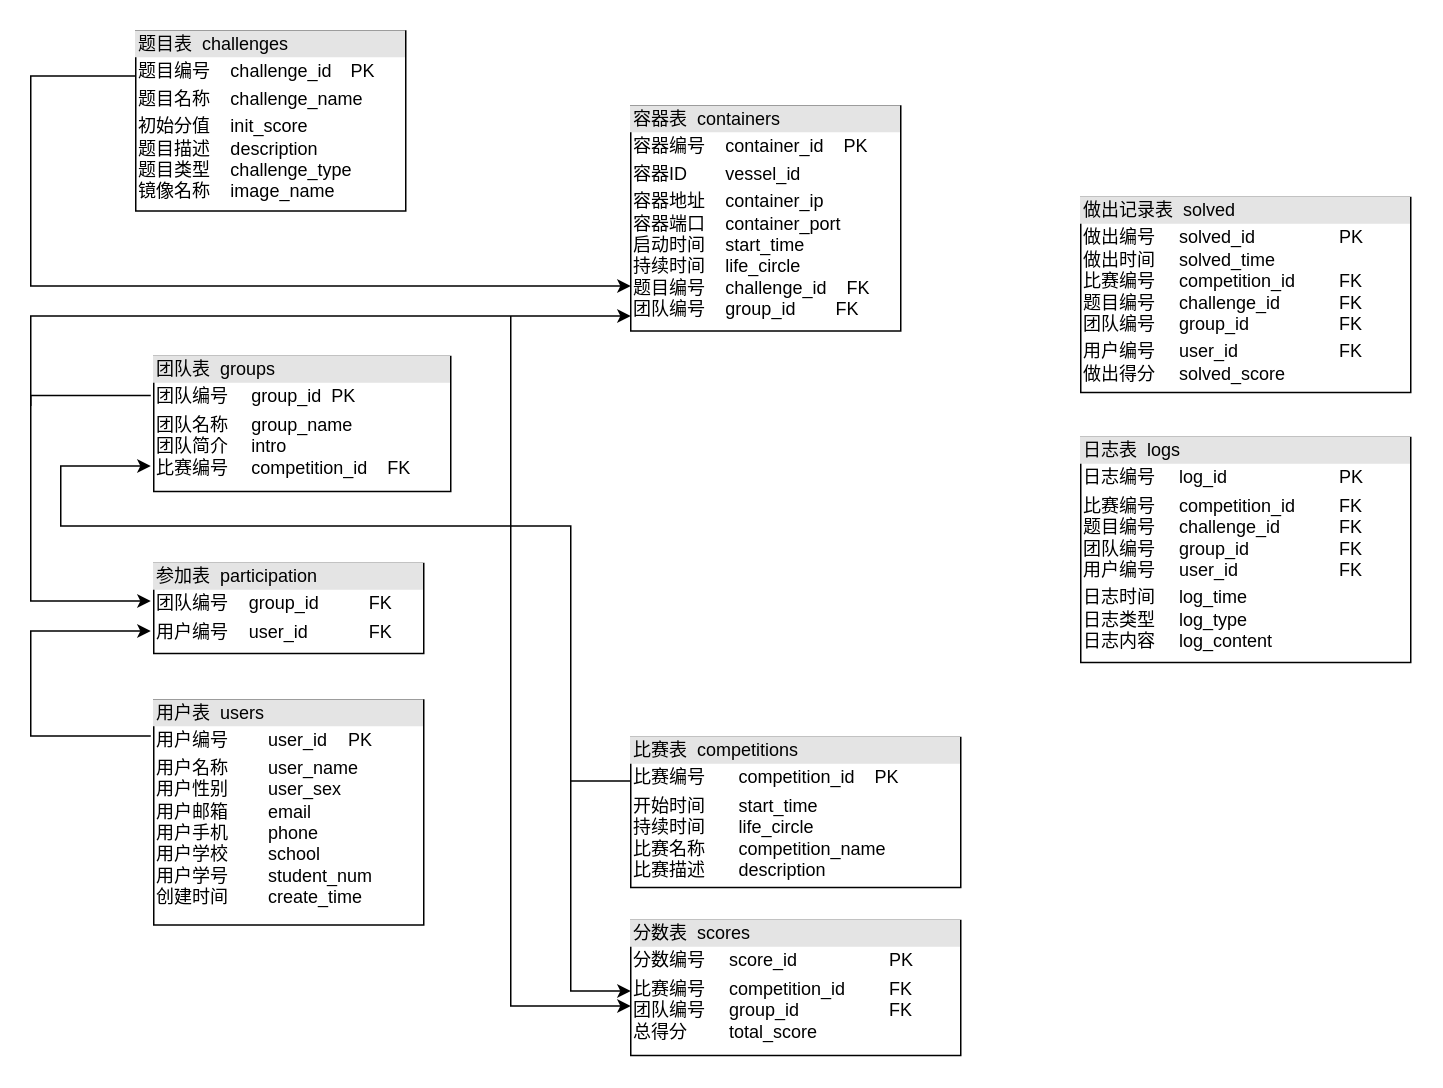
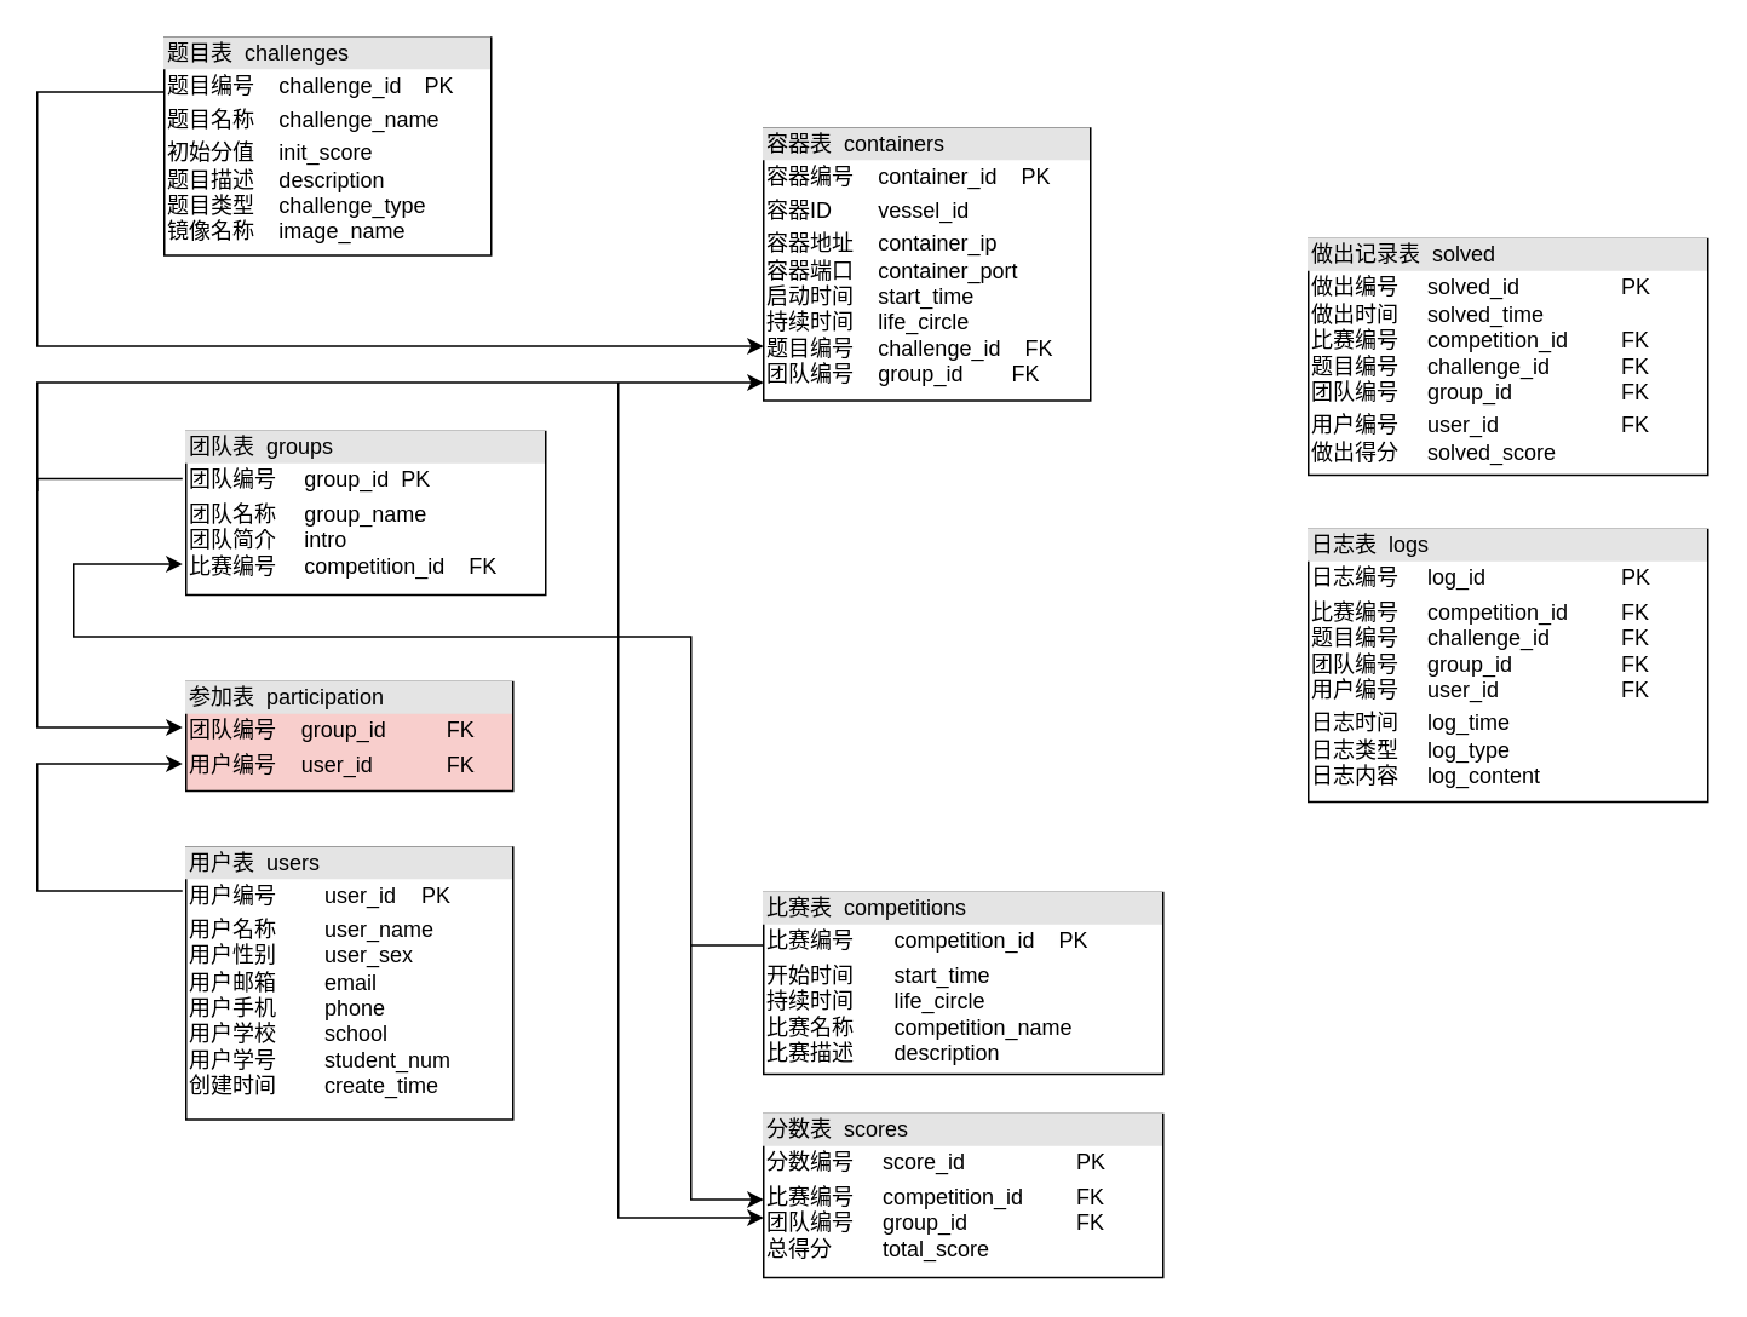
- <mxCell id="11" value="&lt;div style=&quot;box-sizing:border-box;width:100%;background:#e4e4e4;padding:2px;&quot;&gt;参加表&amp;nbsp; participation&lt;/div&gt;&lt;table style=&quot;width:100%;font-size:1em;&quot; cellpadding=&quot;2&quot; cellspacing=&quot;0&quot;&gt;&lt;tbody&gt;&lt;tr&gt;&lt;td&gt;团队编号&lt;/td&gt;&lt;td&gt;group_id&lt;span style=&quot;white-space: pre;&quot;&gt;&#09;&lt;/span&gt;&lt;span style=&quot;white-space: pre;&quot;&gt;&#09;&lt;/span&gt;FK&lt;/td&gt;&lt;/tr&gt;&lt;tr&gt;&lt;td&gt;用户编号&lt;br&gt;&lt;/td&gt;&lt;td&gt;user_id&lt;span style=&quot;white-space: pre;&quot;&gt;&#09;&lt;/span&gt;&lt;span style=&quot;white-space: pre;&quot;&gt;&#09;&lt;/span&gt;FK&lt;/td&gt;&lt;/tr&gt;&lt;/tbody&gt;&lt;/table&gt;" style="verticalAlign=top;align=left;overflow=fill;html=1;whiteSpace=wrap;" parent="1" vertex="1"><mxGeometry x="102" y="375" width="180" height="60" as="geometry" /></mxCell>
+ <mxCell id="11" value="&lt;div style=&quot;box-sizing:border-box;width:100%;background:#e4e4e4;padding:2px;&quot;&gt;参加表&amp;nbsp; participation&lt;/div&gt;&lt;table style=&quot;width:100%;font-size:1em;&quot; cellpadding=&quot;2&quot; cellspacing=&quot;0&quot;&gt;&lt;tbody&gt;&lt;tr&gt;&lt;td&gt;团队编号&lt;/td&gt;&lt;td&gt;group_id&lt;span style=&quot;white-space: pre;&quot;&gt;&#09;&lt;/span&gt;&lt;span style=&quot;white-space: pre;&quot;&gt;&#09;&lt;/span&gt;FK&lt;/td&gt;&lt;/tr&gt;&lt;tr&gt;&lt;td&gt;用户编号&lt;br&gt;&lt;/td&gt;&lt;td&gt;user_id&lt;span style=&quot;white-space: pre;&quot;&gt;&#09;&lt;/span&gt;&lt;span style=&quot;white-space: pre;&quot;&gt;&#09;&lt;/span&gt;FK&lt;/td&gt;&lt;/tr&gt;&lt;/tbody&gt;&lt;/table&gt;" style="verticalAlign=top;align=left;overflow=fill;html=1;whiteSpace=wrap;fillColor=#f8cecc;" parent="1" vertex="1"><mxGeometry x="102" y="375" width="180" height="60" as="geometry" /></mxCell>
